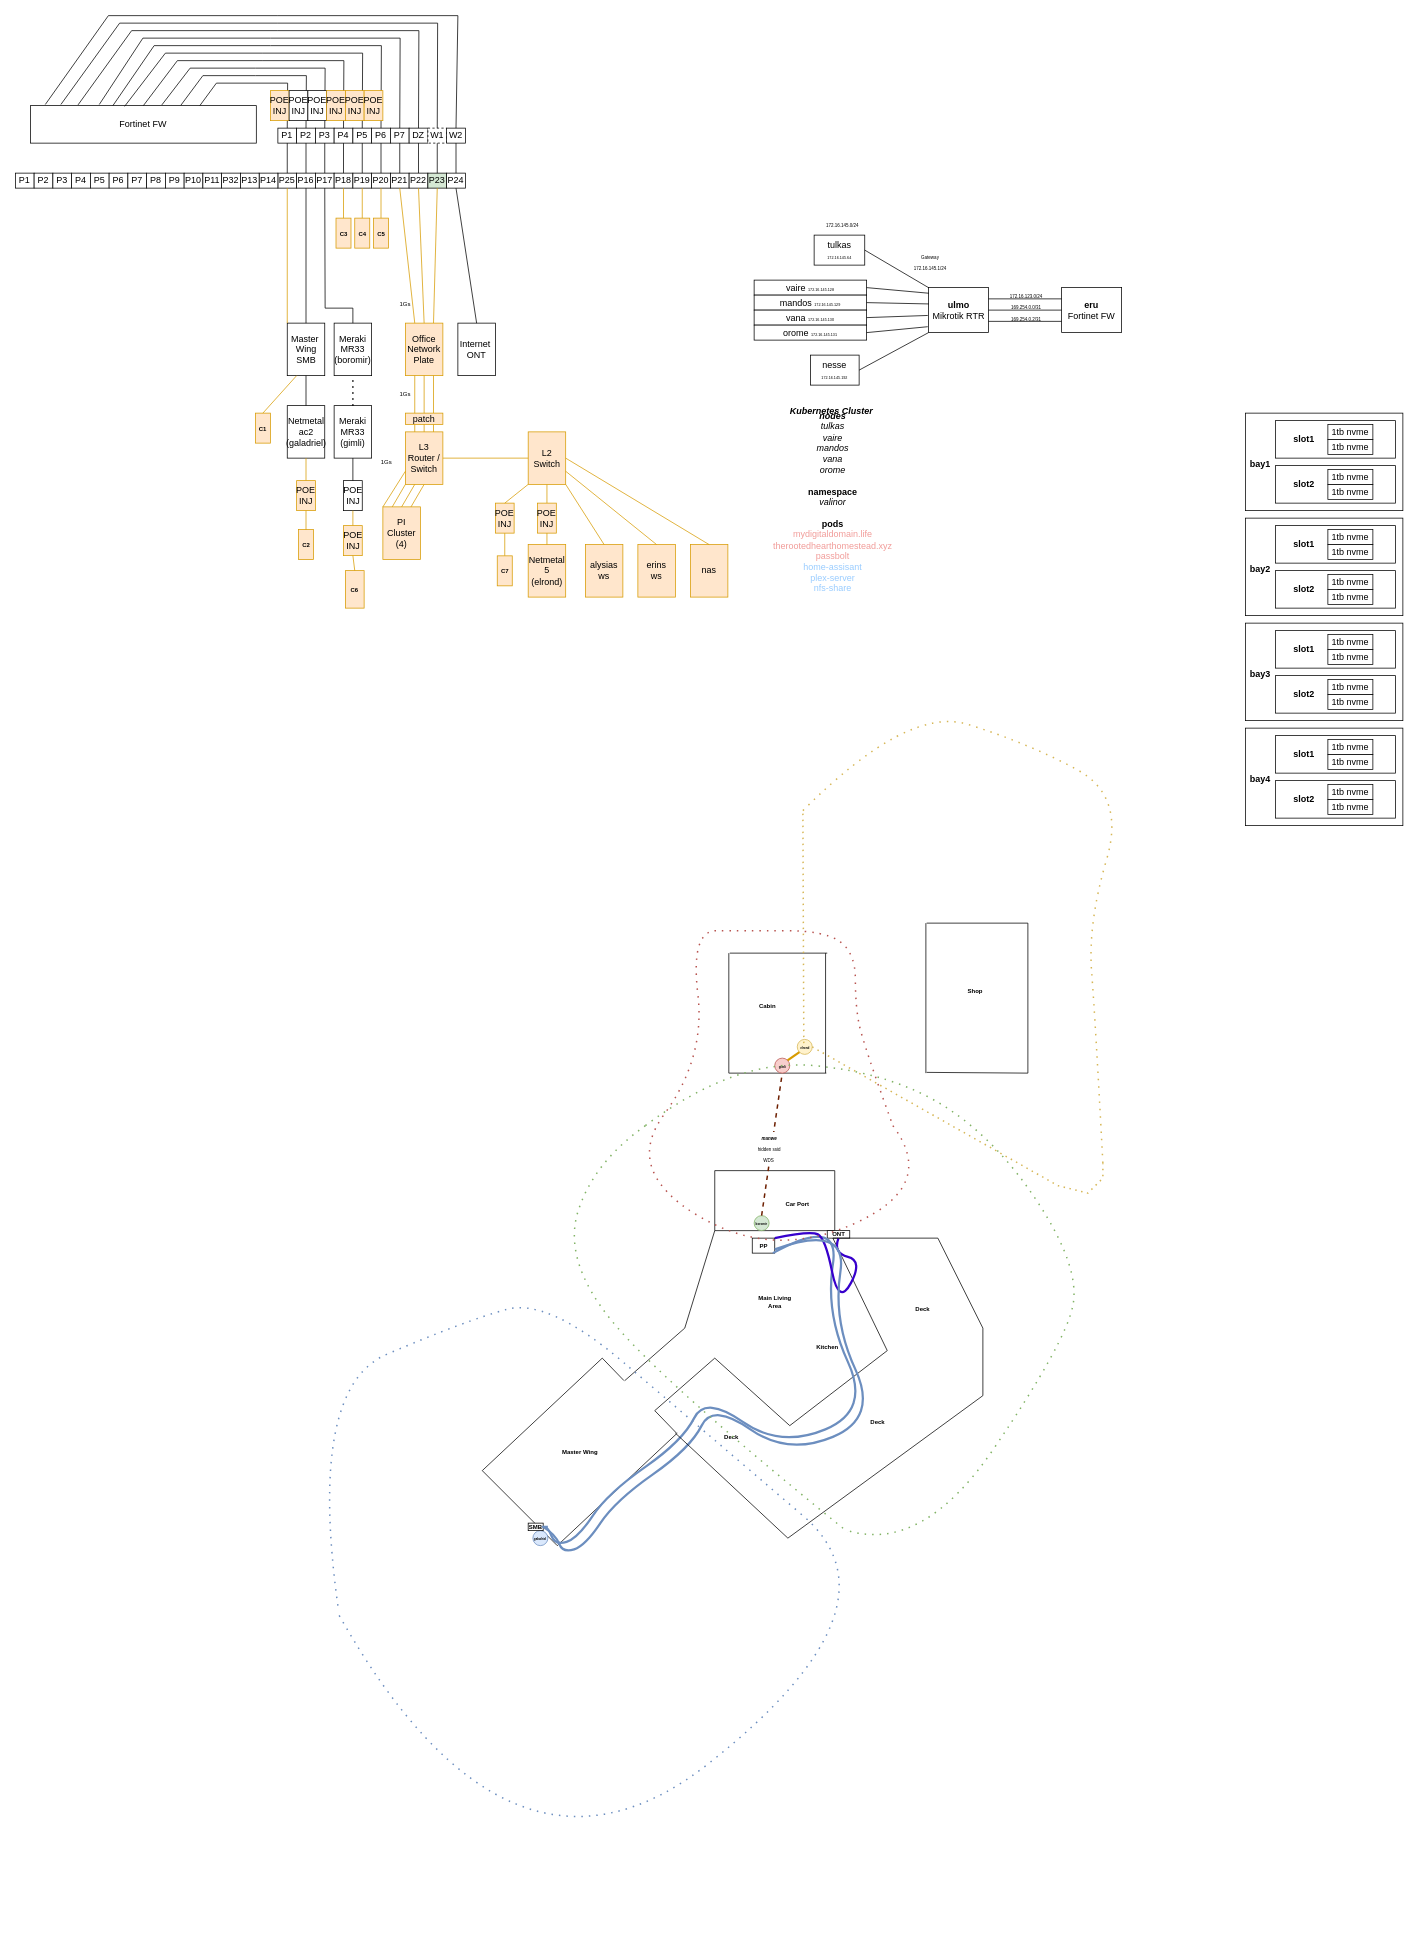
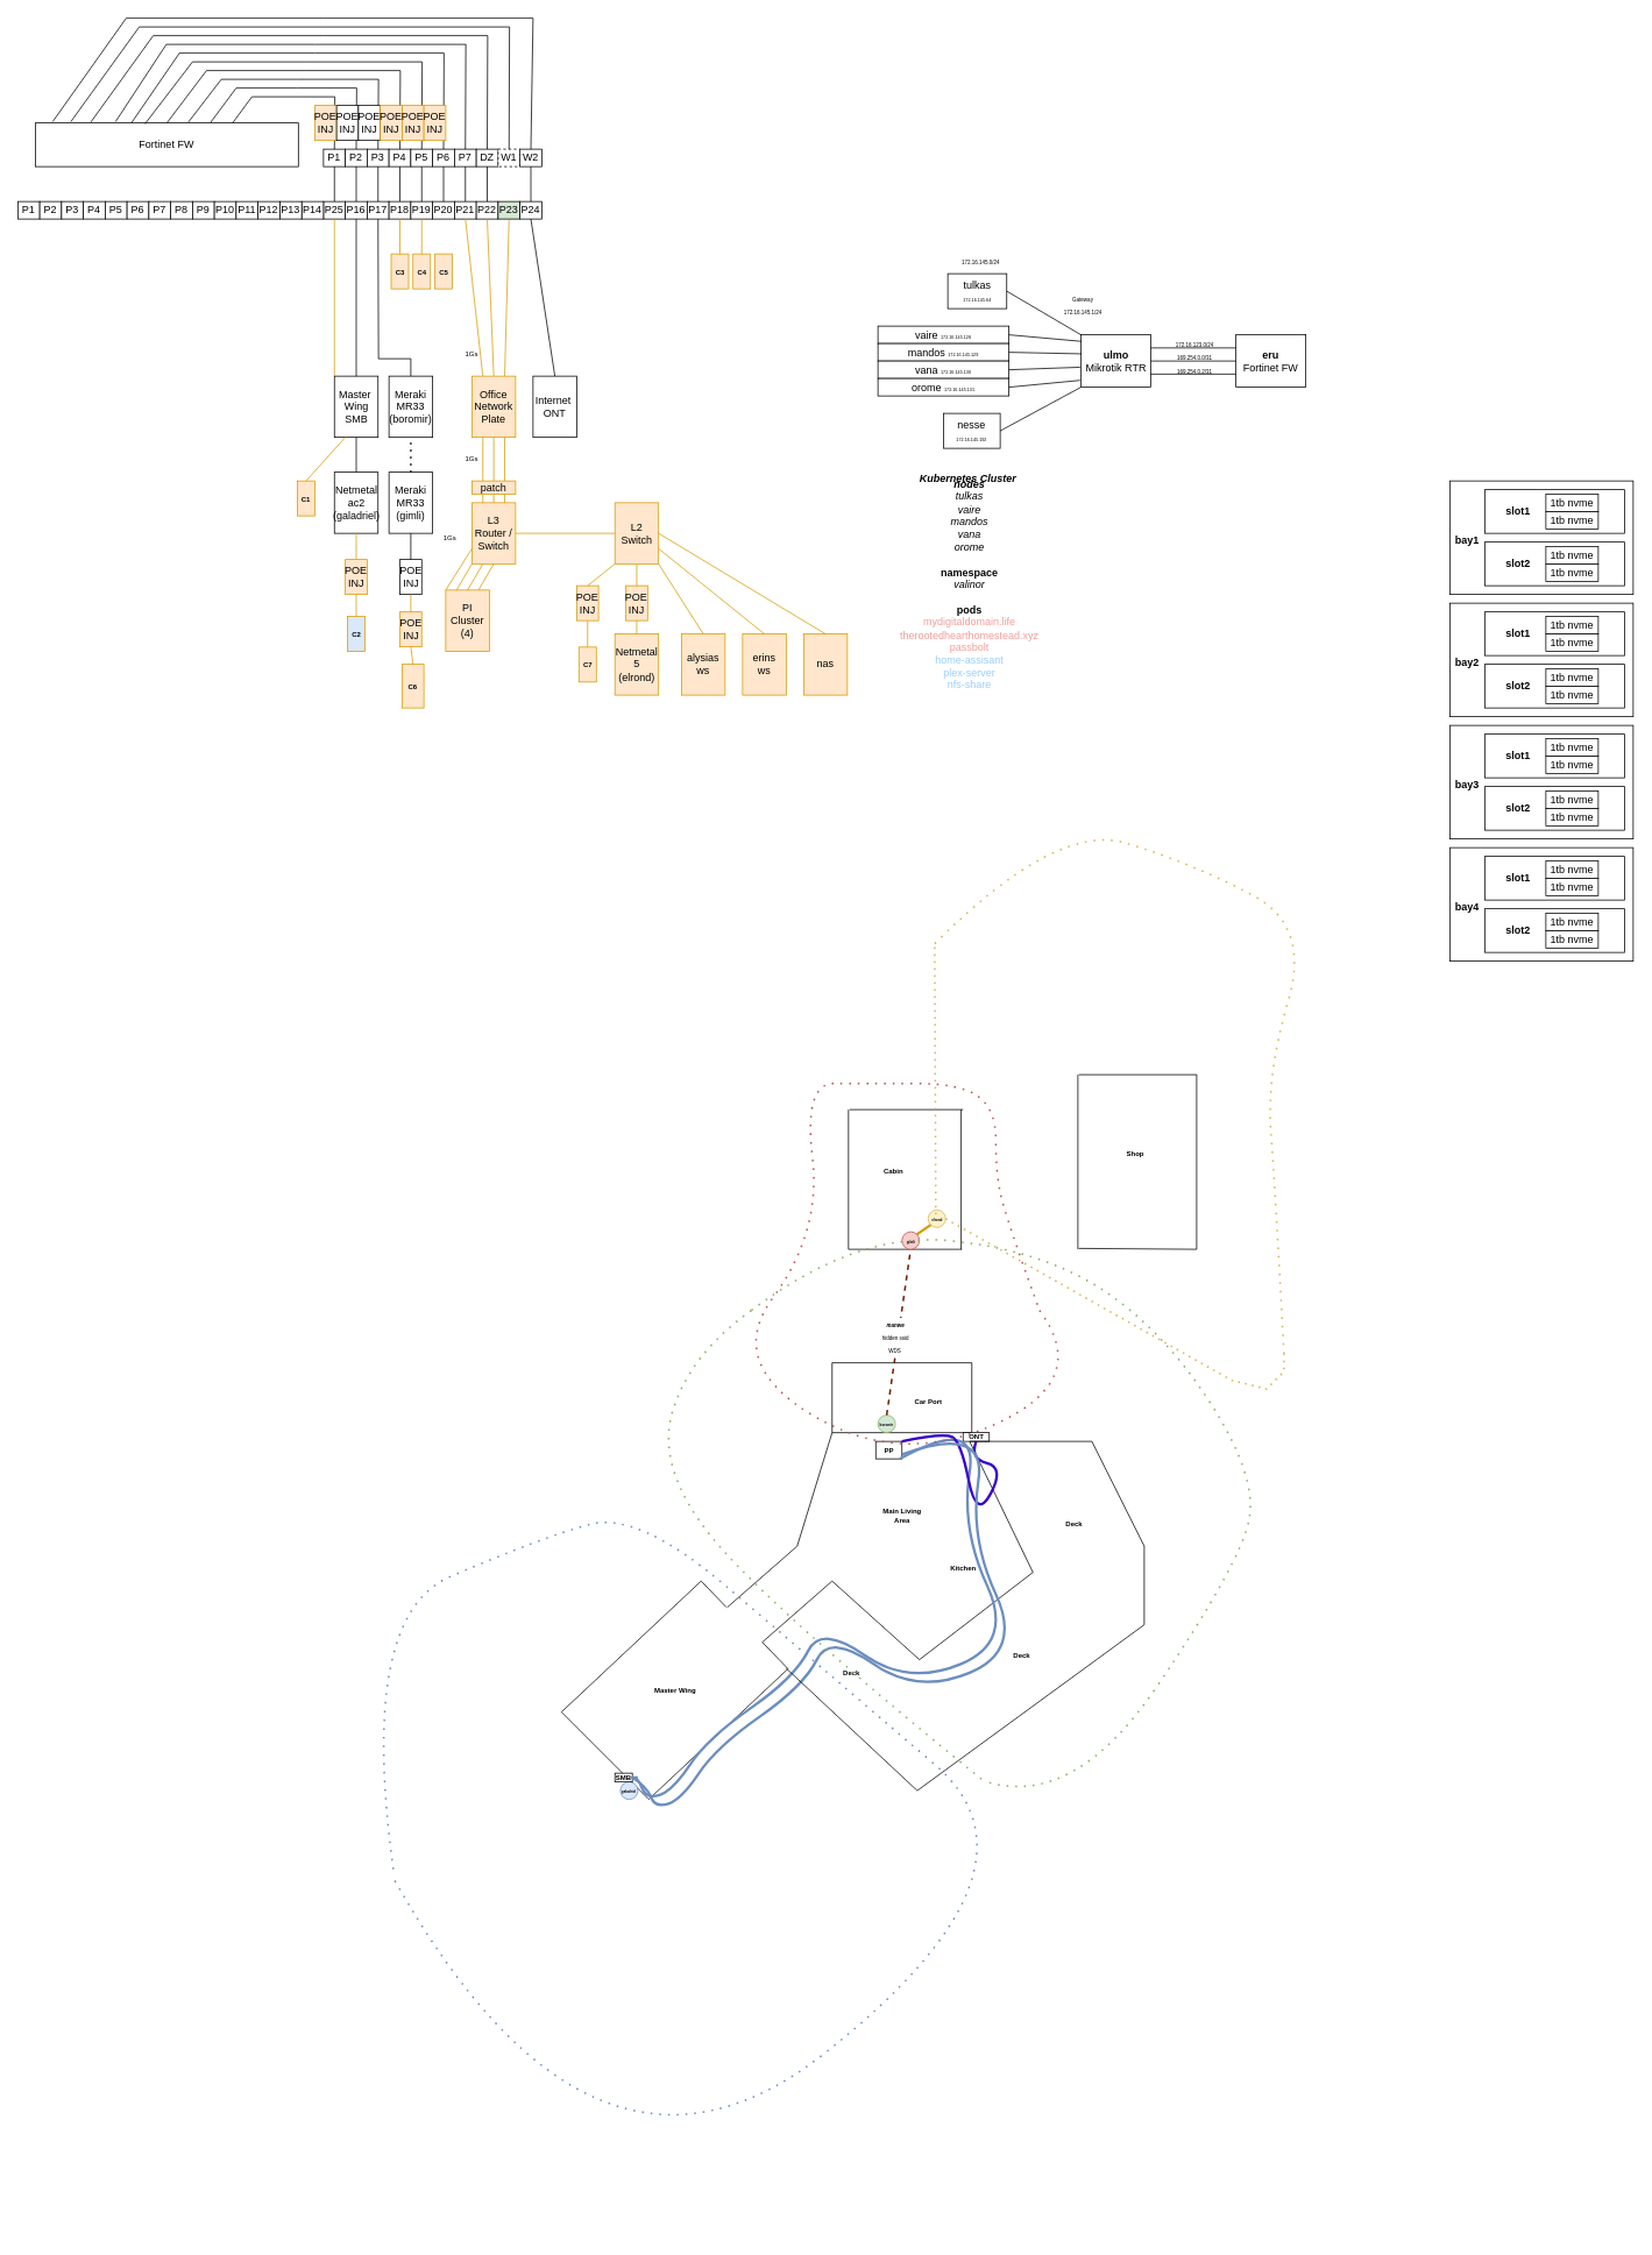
- <mxCell id="65" value="" style="endArrow=none;html=1;rounded=0;strokeWidth=1;exitX=0.5;exitY=0;exitDx=0;exitDy=0;entryX=0.5;entryY=1;entryDx=0;entryDy=0;" parent="1" source="34" target="24" edge="1"><mxGeometry width="50" height="50" relative="1" as="geometry"><mxPoint x="310" y="250" as="sourcePoint" /><mxPoint x="360" y="200" as="targetPoint" /></mxGeometry></mxCell>
- <mxCell id="101" value="P32" style="rounded=0;whiteSpace=wrap;html=1;" parent="1" vertex="1"><mxGeometry x="295" y="230" width="25" height="20" as="geometry" /></mxCell>
+ <mxCell id="101" value="P12" style="rounded=0;whiteSpace=wrap;html=1;" parent="1" vertex="1"><mxGeometry x="295" y="230" width="25" height="20" as="geometry" /></mxCell>
- <mxCell id="185" value="" style="endArrow=none;html=1;rounded=0;fontSize=8;exitX=0.5;exitY=0;exitDx=0;exitDy=0;entryX=0.5;entryY=1;entryDx=0;entryDy=0;fillColor=#ffe6cc;strokeColor=#d79b00;" parent="1" source="184" target="31" edge="1"><mxGeometry width="50" height="50" relative="1" as="geometry"><mxPoint x="492.5" y="300" as="sourcePoint" /><mxPoint x="492.5" y="260" as="targetPoint" /></mxGeometry></mxCell>
- <mxCell id="186" value="&lt;font style=&quot;font-size: 8px;&quot;&gt;&lt;b&gt;C2&lt;/b&gt;&lt;/font&gt;" style="rounded=0;whiteSpace=wrap;html=1;fillColor=#ffe6cc;strokeColor=#d79b00;" parent="1" vertex="1"><mxGeometry x="397.5" y="705.3" width="20" height="40" as="geometry" /></mxCell>
+ <mxCell id="186" value="&lt;font style=&quot;font-size: 8px;&quot;&gt;&lt;b&gt;C2&lt;/b&gt;&lt;/font&gt;" style="rounded=0;whiteSpace=wrap;html=1;fillColor=#dae8fc;strokeColor=#d79b00;" parent="1" vertex="1"><mxGeometry x="397.5" y="705.3" width="20" height="40" as="geometry" /></mxCell>
